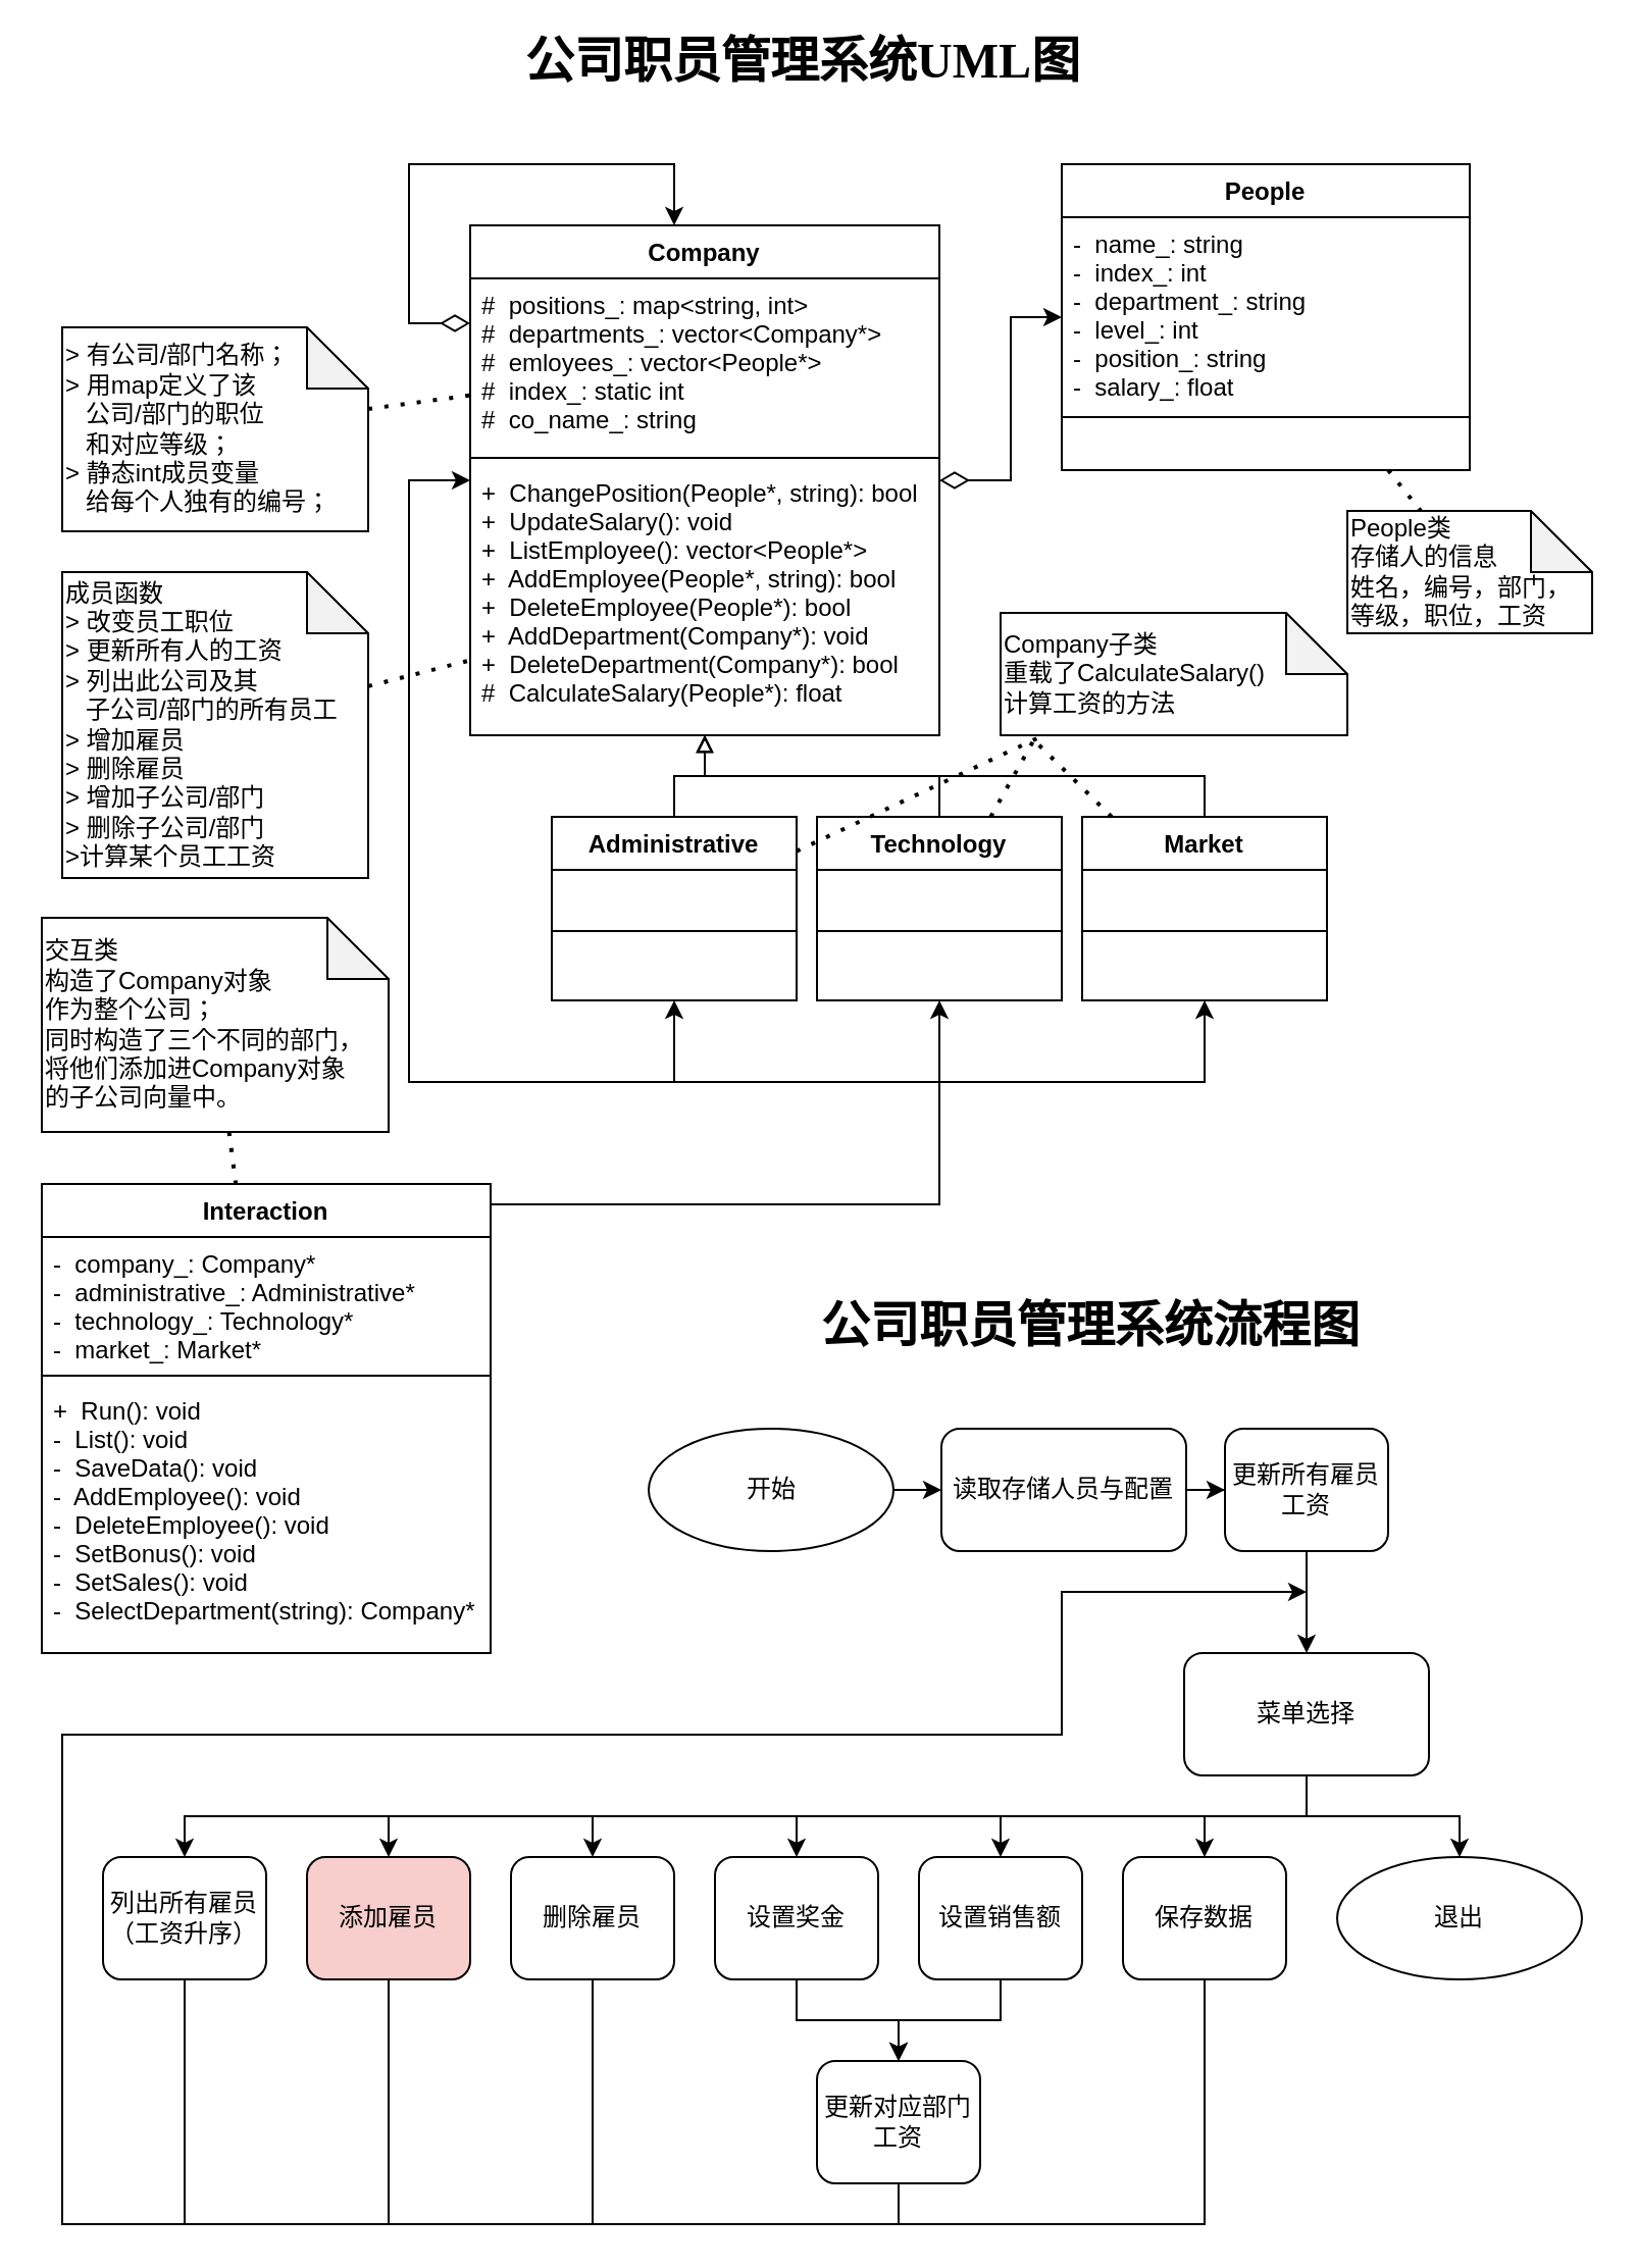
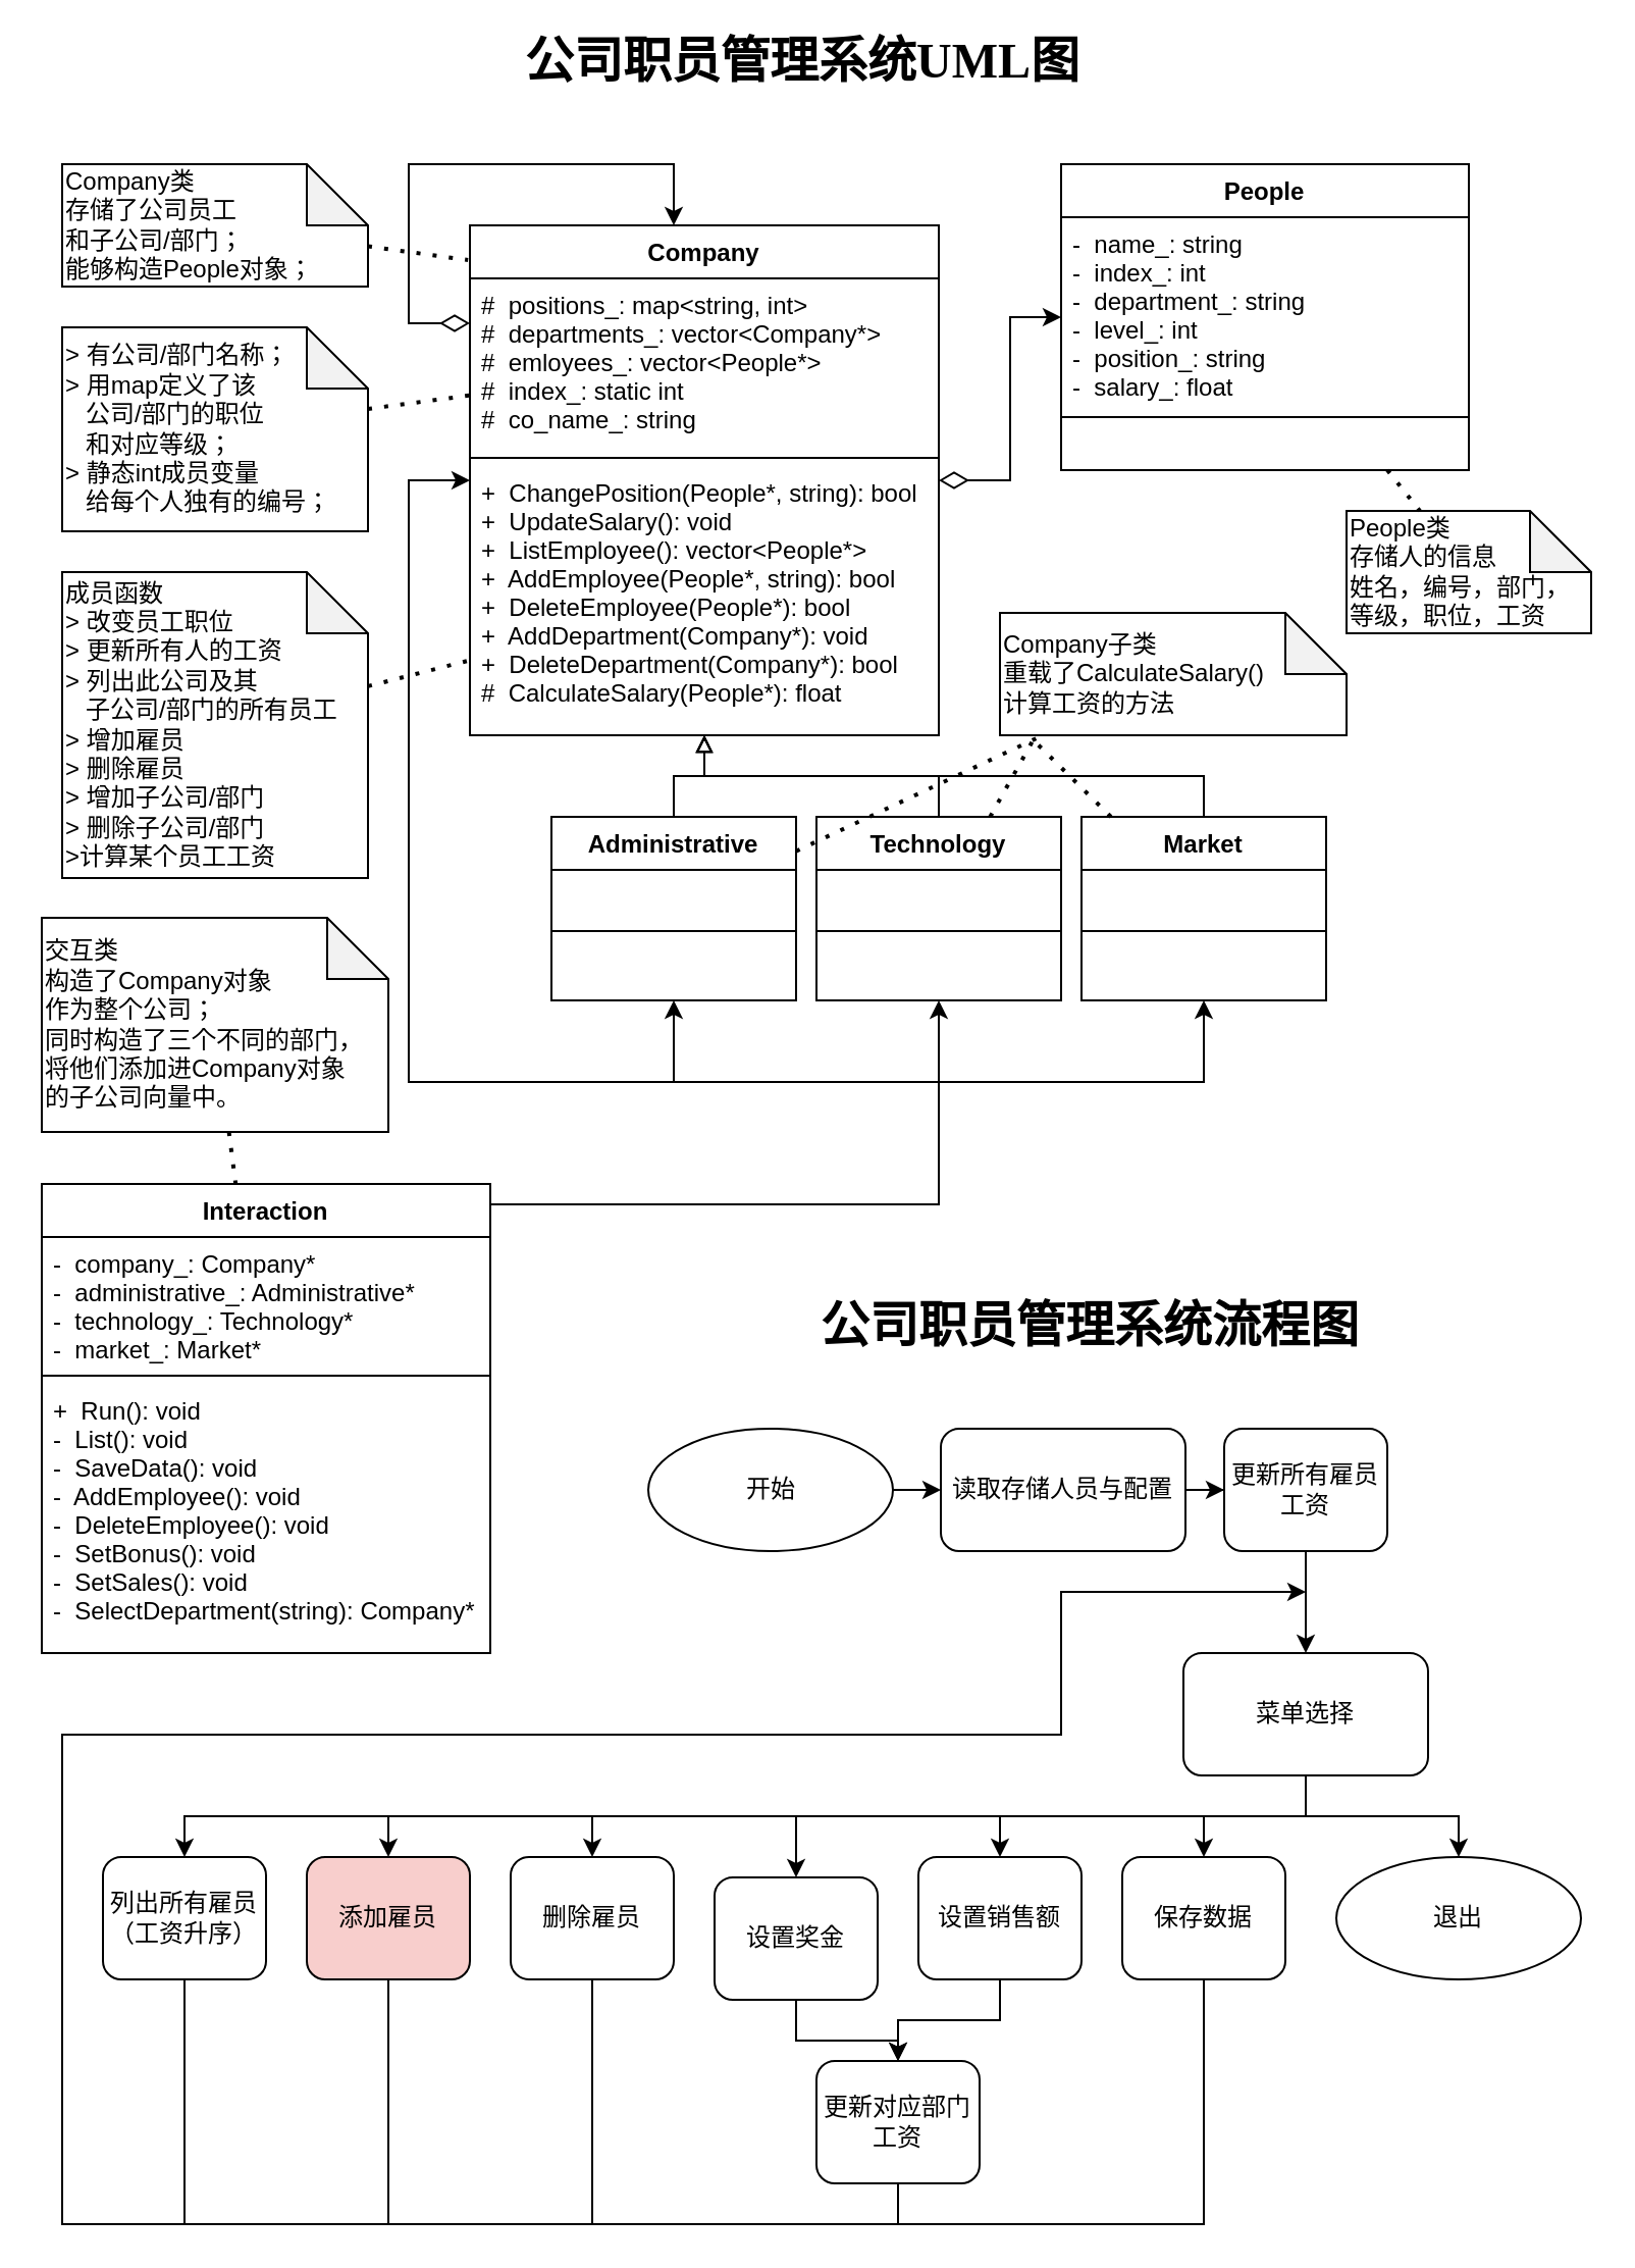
+ <mxCell id="42" value="Company类&lt;br&gt;存储了公司员工&lt;br&gt;和子公司/部门；&lt;br&gt;能够构造People对象；" style="shape=note;whiteSpace=wrap;html=1;backgroundOutline=1;darkOpacity=0.05;align=left;" parent="1" vertex="1"><mxGeometry x="30" y="80" width="150" height="60" as="geometry" /></mxCell>
+ <mxCell id="43" value="" style="endArrow=none;dashed=1;html=1;dashPattern=1 3;strokeWidth=2;entryX=-0.004;entryY=0.068;entryDx=0;entryDy=0;entryPerimeter=0;" parent="1" source="42" target="8" edge="1"><mxGeometry width="50" height="50" relative="1" as="geometry"><mxPoint x="180" y="270" as="sourcePoint" /><mxPoint x="420" y="330" as="targetPoint" /></mxGeometry></mxCell>
- <mxCell id="71" value="设置奖金" style="rounded=1;whiteSpace=wrap;html=1;labelBackgroundColor=none;fontFamily=Times New Roman;" vertex="1" parent="1"><mxGeometry x="350" y="910" width="80" height="60" as="geometry" /></mxCell>
+ <mxCell id="71" value="设置奖金" style="rounded=1;whiteSpace=wrap;html=1;labelBackgroundColor=none;fontFamily=Times New Roman;" vertex="1" parent="1"><mxGeometry x="350" y="920" width="80" height="60" as="geometry" /></mxCell>
